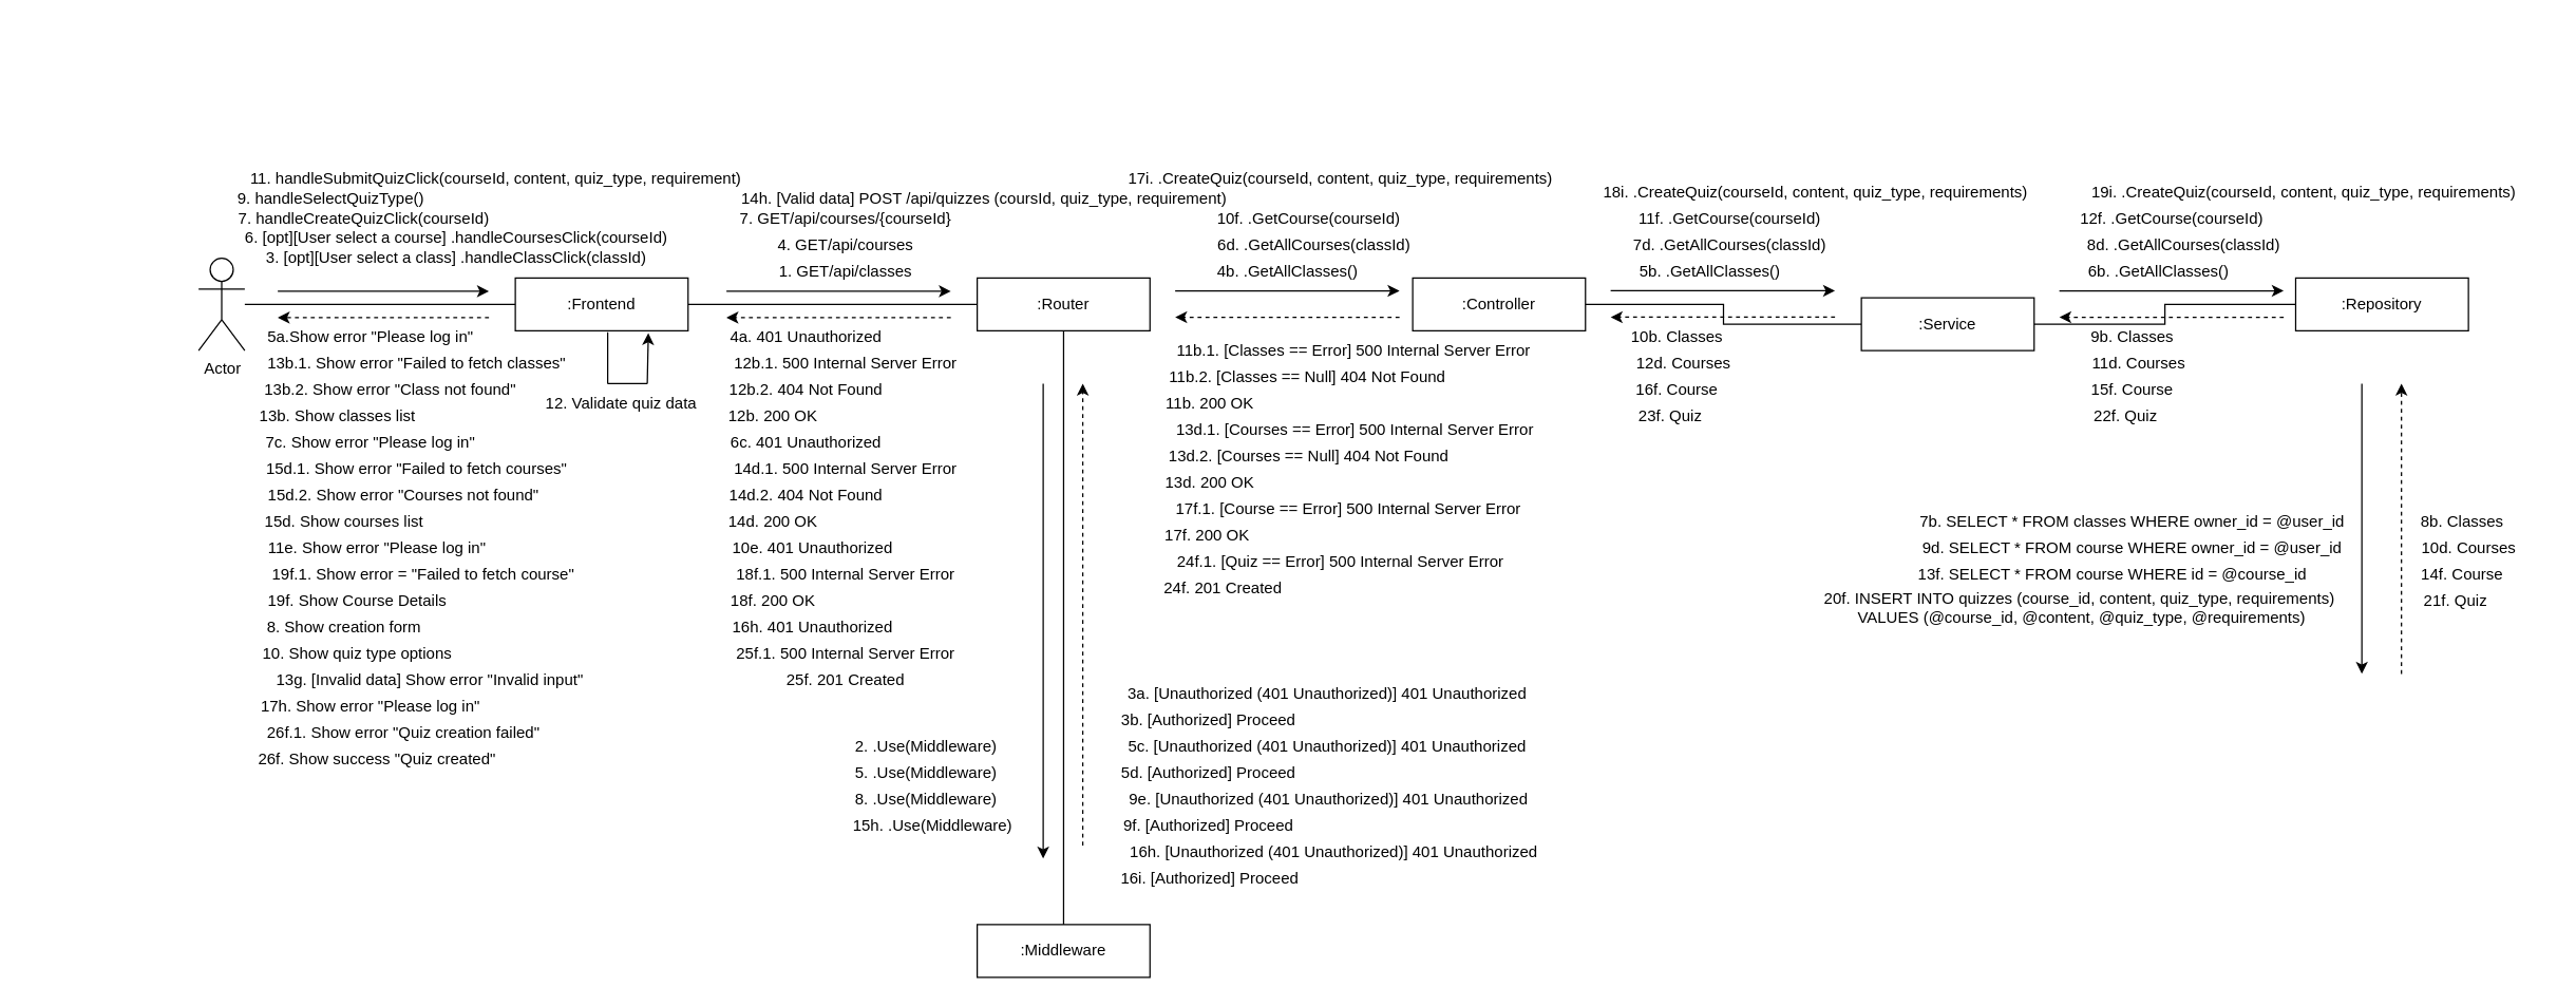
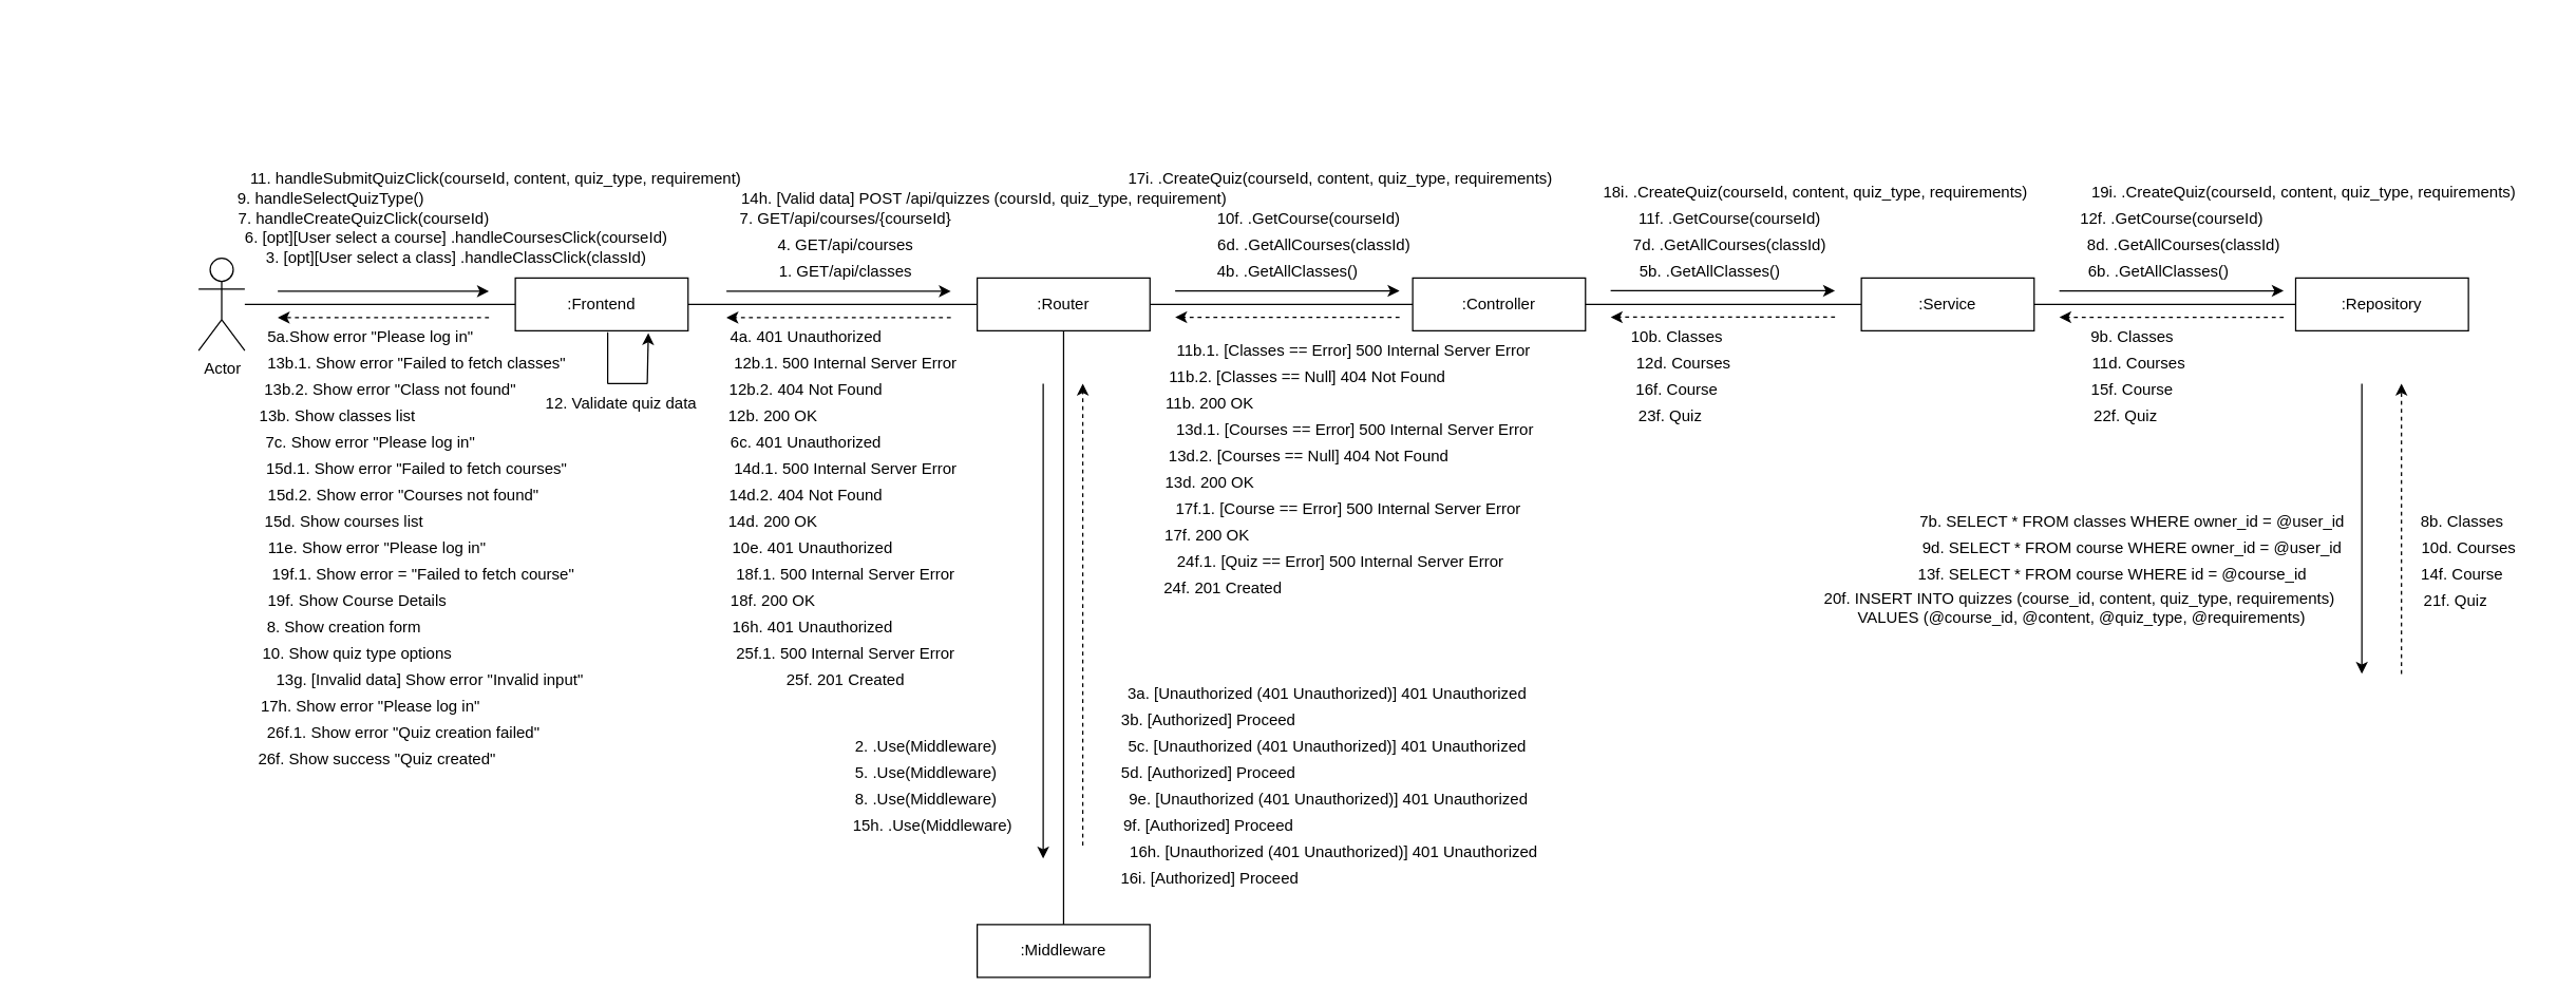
+ <mxCell id="8" style="edgeStyle=orthogonalEdgeStyle;rounded=0;orthogonalLoop=1;jettySize=auto;html=1;endArrow=none;startFill=0;" edge="1" parent="1" source="9" target="12"><mxGeometry relative="1" as="geometry" /></mxCell>
- <mxCell id="14" value=":Service" style="rounded=0;whiteSpace=wrap;html=1;" vertex="1" parent="1"><mxGeometry x="1410" y="225" width="130.91" height="40" as="geometry" /></mxCell>
+ <mxCell id="14" value=":Service" style="rounded=0;whiteSpace=wrap;html=1;" vertex="1" parent="1"><mxGeometry x="1410" y="210" width="130.91" height="40" as="geometry" /></mxCell>
